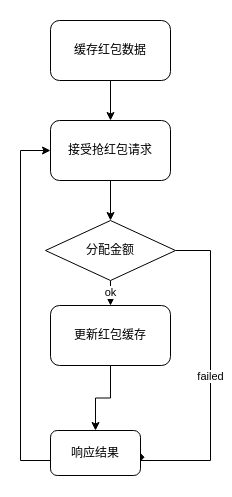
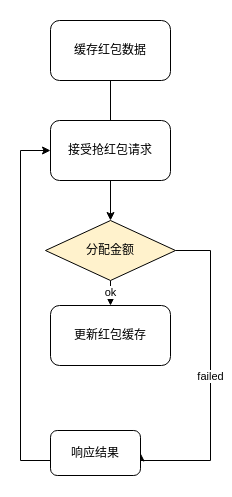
- <mxCell id="2" style="edgeStyle=orthogonalEdgeStyle;rounded=0;orthogonalLoop=1;jettySize=auto;html=1;" edge="1" parent="1" source="3" target="5"><mxGeometry relative="1" as="geometry" /></mxCell>
+ <mxCell id="2" style="edgeStyle=orthogonalEdgeStyle;rounded=0;orthogonalLoop=1;jettySize=auto;html=1;endArrow=none;" edge="1" parent="1" source="3" target="5"><mxGeometry relative="1" as="geometry" /></mxCell>
- <mxCell id="8" value="分配金额" style="rhombus;whiteSpace=wrap;html=1;" vertex="1" parent="1"><mxGeometry x="45" y="220" width="130" height="60" as="geometry" /></mxCell>
+ <mxCell id="8" value="分配金额" style="rhombus;whiteSpace=wrap;html=1;fillColor=#fff2cc;" vertex="1" parent="1"><mxGeometry x="45" y="220" width="130" height="60" as="geometry" /></mxCell>
- <mxCell id="9" style="edgeStyle=orthogonalEdgeStyle;rounded=0;orthogonalLoop=1;jettySize=auto;html=1;" edge="1" parent="1" source="10" target="12"><mxGeometry relative="1" as="geometry" /></mxCell>
- <mxCell id="7" value="failed" style="edgeStyle=orthogonalEdgeStyle;rounded=0;orthogonalLoop=1;jettySize=auto;html=1;entryX=1;entryY=0.5;entryDx=0;entryDy=0;endArrow=diamond;" edge="1" parent="1" source="8" target="12"><mxGeometry relative="1" as="geometry"><Array as="points"><mxPoint x="210" y="250" /><mxPoint x="210" y="460" /></Array></mxGeometry></mxCell>
+ <mxCell id="7" value="failed" style="edgeStyle=orthogonalEdgeStyle;rounded=0;orthogonalLoop=1;jettySize=auto;html=1;entryX=1;entryY=0.5;entryDx=0;entryDy=0;" edge="1" parent="1" source="8" target="12"><mxGeometry relative="1" as="geometry"><Array as="points"><mxPoint x="210" y="250" /><mxPoint x="210" y="460" /></Array></mxGeometry></mxCell>
